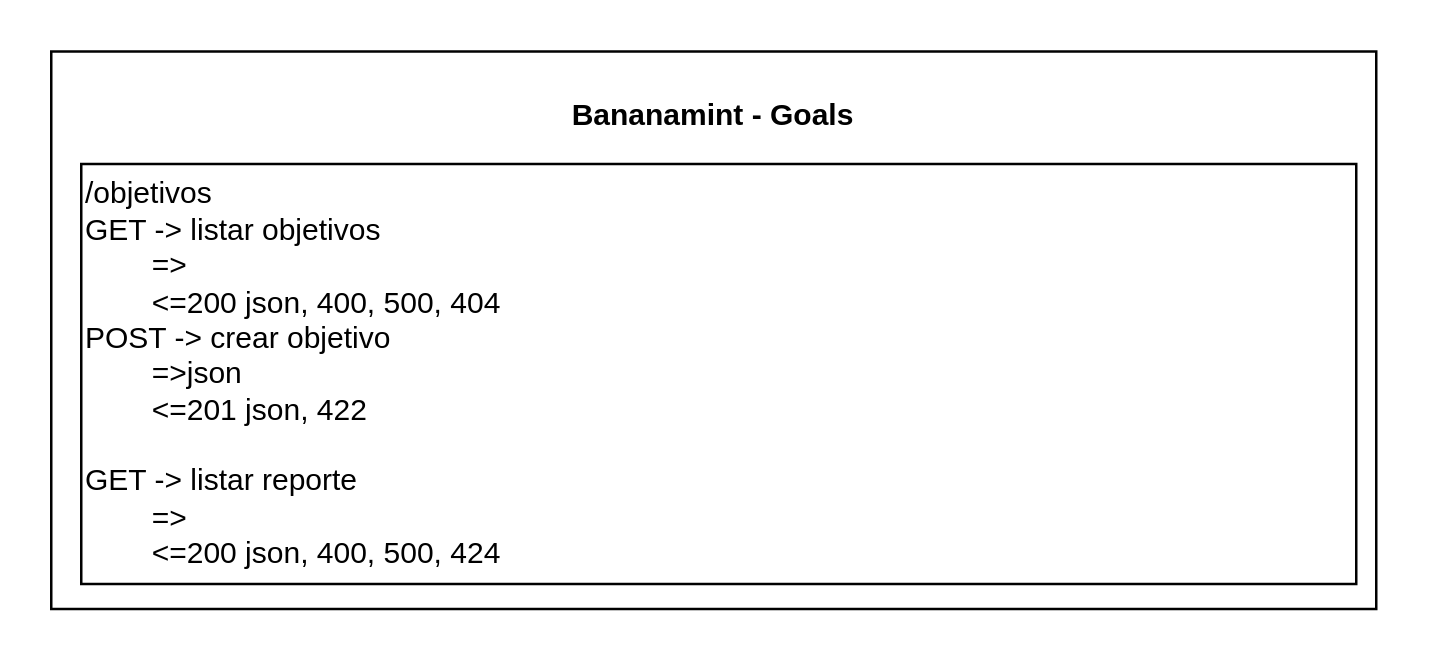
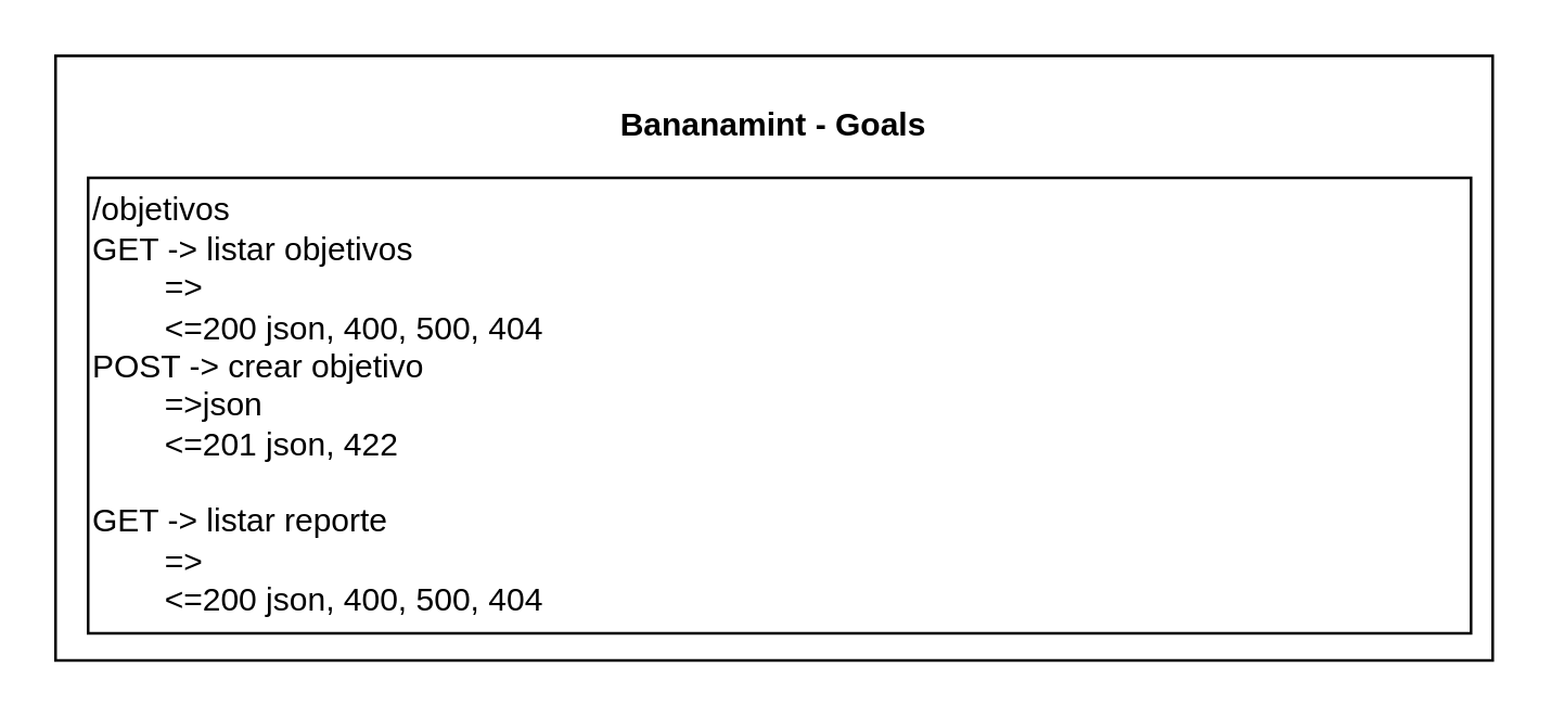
- <mxCell id="3" value="/objetivos&lt;div&gt;&lt;div&gt;GET -&amp;gt; listar objetivos&lt;/div&gt;&lt;div&gt;&lt;span style=&quot;white-space: pre;&quot;&gt;&#09;&lt;/span&gt;=&amp;gt;&lt;br&gt;&lt;/div&gt;&lt;div&gt;&lt;span style=&quot;white-space: pre;&quot;&gt;&#09;&lt;/span&gt;&amp;lt;=200 json, 400, 500, 404&lt;br&gt;&lt;/div&gt;&lt;div&gt;POST -&amp;gt; crear objetivo&lt;/div&gt;&lt;div&gt;&lt;span style=&quot;white-space: pre;&quot;&gt;&#09;&lt;/span&gt;=&amp;gt;json&lt;br&gt;&lt;/div&gt;&lt;div&gt;&lt;span style=&quot;white-space: pre;&quot;&gt;&#09;&lt;/span&gt;&amp;lt;=201 json, 422&lt;br&gt;&lt;/div&gt;&lt;/div&gt;&lt;div&gt;&lt;br&gt;&lt;/div&gt;&lt;div&gt;&lt;div&gt;GET -&amp;gt; listar reporte&lt;/div&gt;&lt;div&gt;&lt;span style=&quot;white-space: pre;&quot;&gt;&#09;&lt;/span&gt;=&amp;gt;&lt;br&gt;&lt;/div&gt;&lt;div&gt;&lt;span style=&quot;white-space: pre;&quot;&gt;&#09;&lt;/span&gt;&amp;lt;=200 json, 400, 500, 424&lt;/div&gt;&lt;/div&gt;" style="rounded=0;whiteSpace=wrap;html=1;align=left;" parent="1" vertex="1"><mxGeometry x="32" y="65" width="510" height="168" as="geometry" /></mxCell>
+ <mxCell id="3" value="/objetivos&lt;div&gt;&lt;div&gt;GET -&amp;gt; listar objetivos&lt;/div&gt;&lt;div&gt;&lt;span style=&quot;white-space: pre;&quot;&gt;&#09;&lt;/span&gt;=&amp;gt;&lt;br&gt;&lt;/div&gt;&lt;div&gt;&lt;span style=&quot;white-space: pre;&quot;&gt;&#09;&lt;/span&gt;&amp;lt;=200 json, 400, 500, 404&lt;br&gt;&lt;/div&gt;&lt;div&gt;POST -&amp;gt; crear objetivo&lt;/div&gt;&lt;div&gt;&lt;span style=&quot;white-space: pre;&quot;&gt;&#09;&lt;/span&gt;=&amp;gt;json&lt;br&gt;&lt;/div&gt;&lt;div&gt;&lt;span style=&quot;white-space: pre;&quot;&gt;&#09;&lt;/span&gt;&amp;lt;=201 json, 422&lt;br&gt;&lt;/div&gt;&lt;/div&gt;&lt;div&gt;&lt;br&gt;&lt;/div&gt;&lt;div&gt;&lt;div&gt;GET -&amp;gt; listar reporte&lt;/div&gt;&lt;div&gt;&lt;span style=&quot;white-space: pre;&quot;&gt;&#09;&lt;/span&gt;=&amp;gt;&lt;br&gt;&lt;/div&gt;&lt;div&gt;&lt;span style=&quot;white-space: pre;&quot;&gt;&#09;&lt;/span&gt;&amp;lt;=200 json, 400, 500, 404&lt;/div&gt;&lt;/div&gt;" style="rounded=0;whiteSpace=wrap;html=1;align=left;" parent="1" vertex="1"><mxGeometry x="32" y="65" width="510" height="168" as="geometry" /></mxCell>
